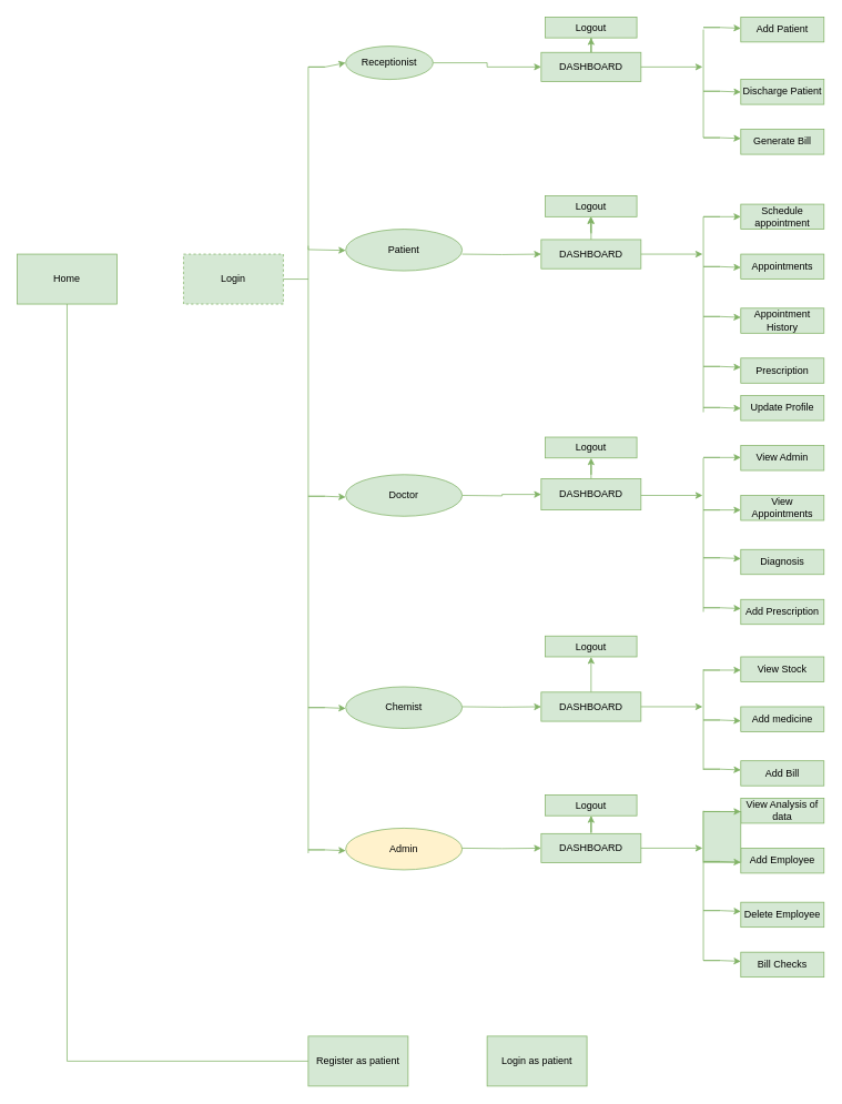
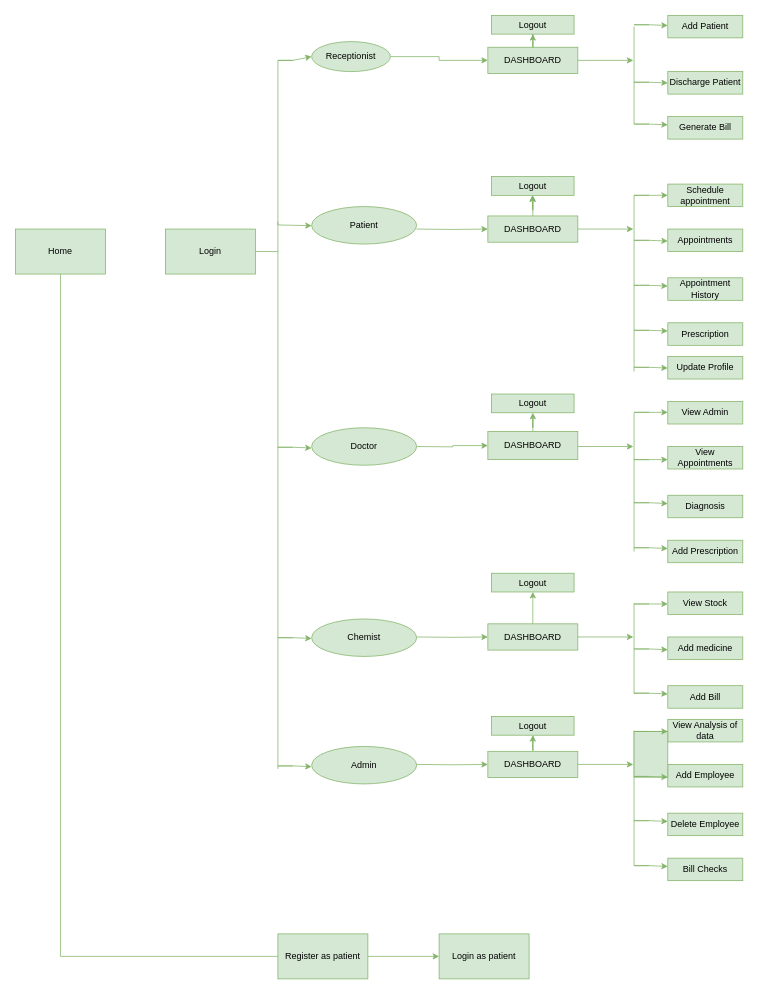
- <mxCell id="3" value="Login" style="rounded=0;whiteSpace=wrap;html=1;fillColor=#d5e8d4;strokeColor=#82b366;dashed=1;" vertex="1" parent="1"><mxGeometry x="220" y="305" width="120" height="60" as="geometry" /></mxCell>
+ <mxCell id="3" value="Login" style="rounded=0;whiteSpace=wrap;html=1;fillColor=#d5e8d4;strokeColor=#82b366;" vertex="1" parent="1"><mxGeometry x="220" y="305" width="120" height="60" as="geometry" /></mxCell>
- <mxCell id="4" value="Admin" style="ellipse;whiteSpace=wrap;html=1;fillColor=#fff2cc;strokeColor=#82b366;" vertex="1" parent="1"><mxGeometry x="415" y="995" width="140" height="50" as="geometry" /></mxCell>
+ <mxCell id="4" value="Admin" style="ellipse;whiteSpace=wrap;html=1;fillColor=#d5e8d4;strokeColor=#82b366;" vertex="1" parent="1"><mxGeometry x="415" y="995" width="140" height="50" as="geometry" /></mxCell>
+ <mxCell id="28" value="" style="edgeStyle=orthogonalEdgeStyle;rounded=0;orthogonalLoop=1;jettySize=auto;html=1;fillColor=#d5e8d4;strokeColor=#82b366;" edge="1" parent="1" source="29" target="34"><mxGeometry relative="1" as="geometry" /></mxCell>
